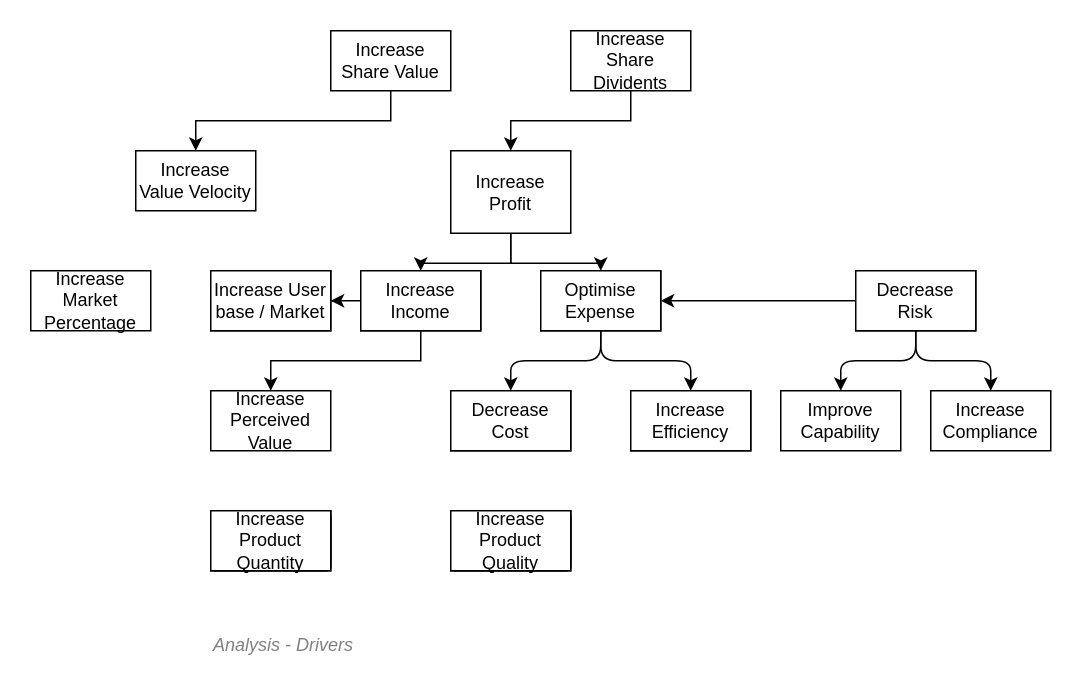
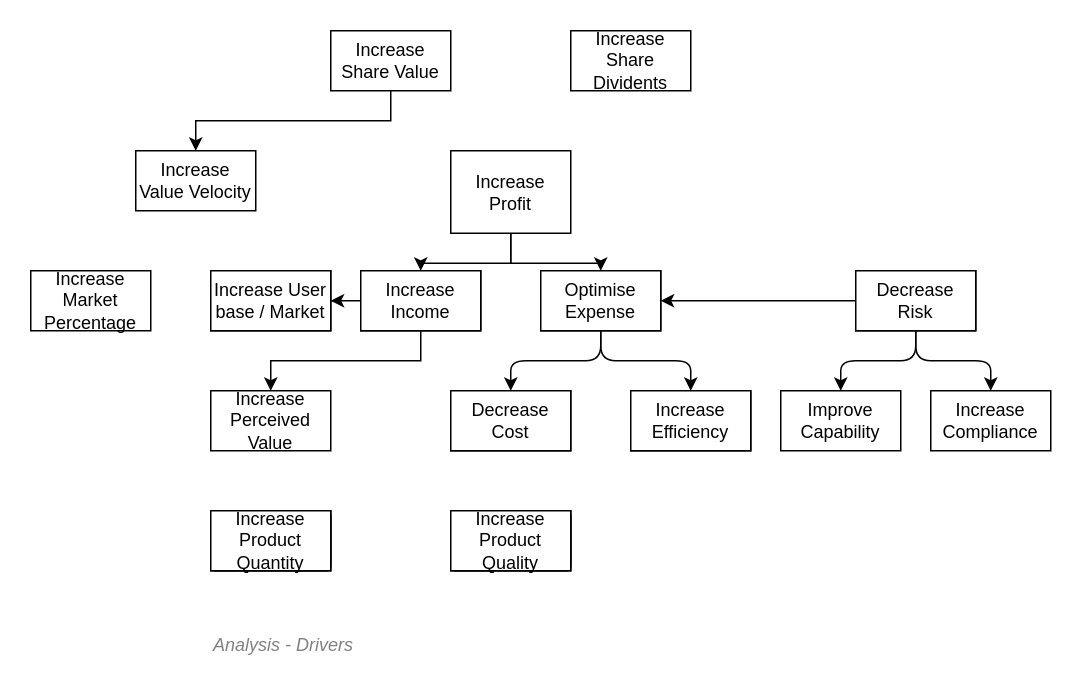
- <mxCell id="34" style="edgeStyle=orthogonalEdgeStyle;rounded=0;orthogonalLoop=1;jettySize=auto;html=1;entryX=0.5;entryY=0;entryDx=0;entryDy=0;" edge="1" parent="1" source="35" target="31"><mxGeometry relative="1" as="geometry" /></mxCell>
